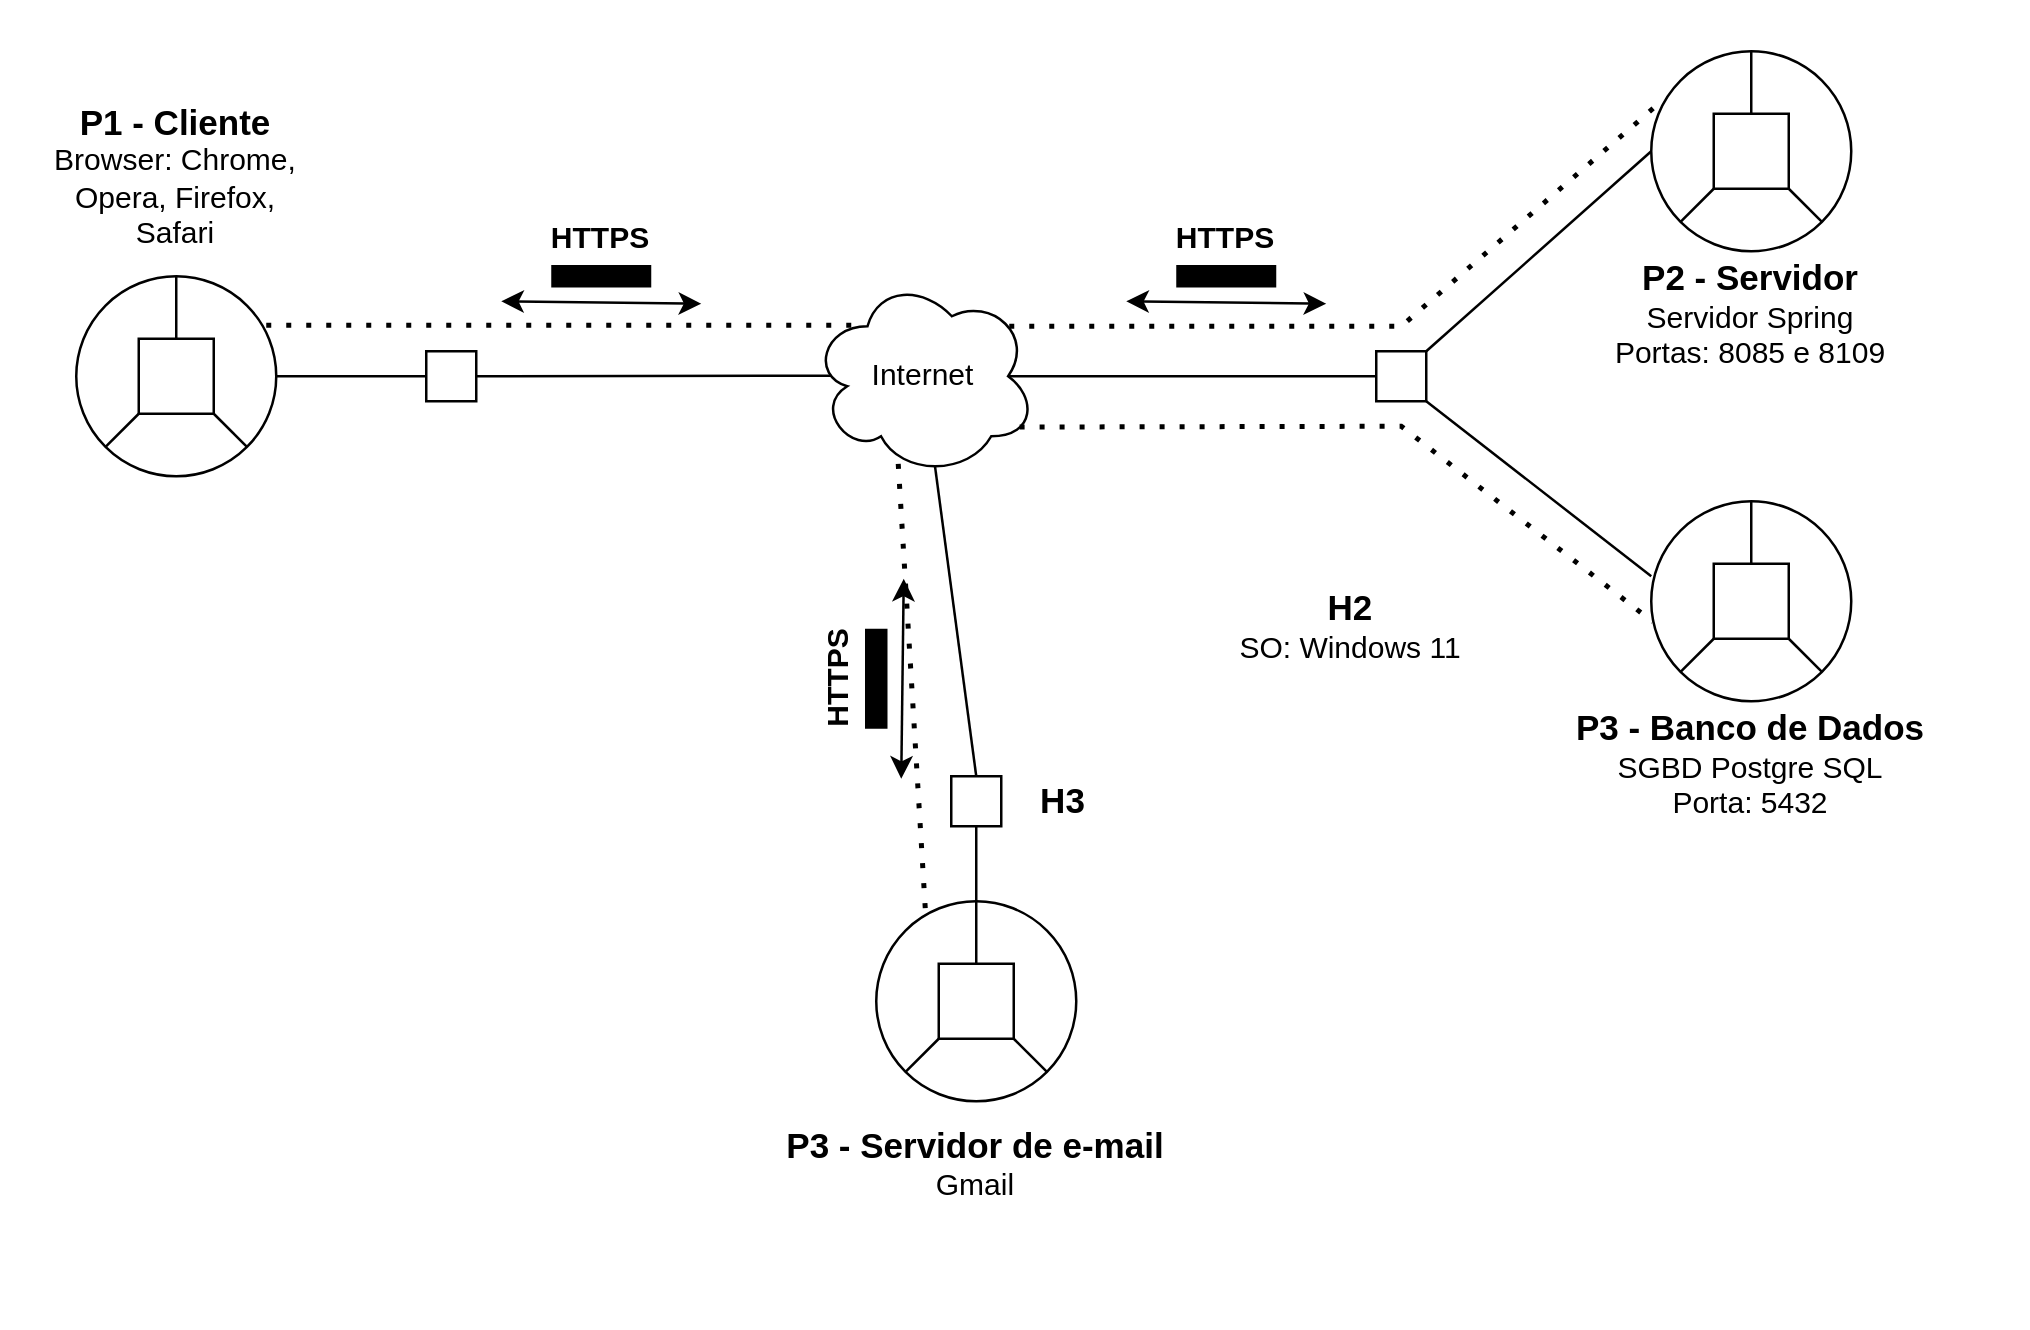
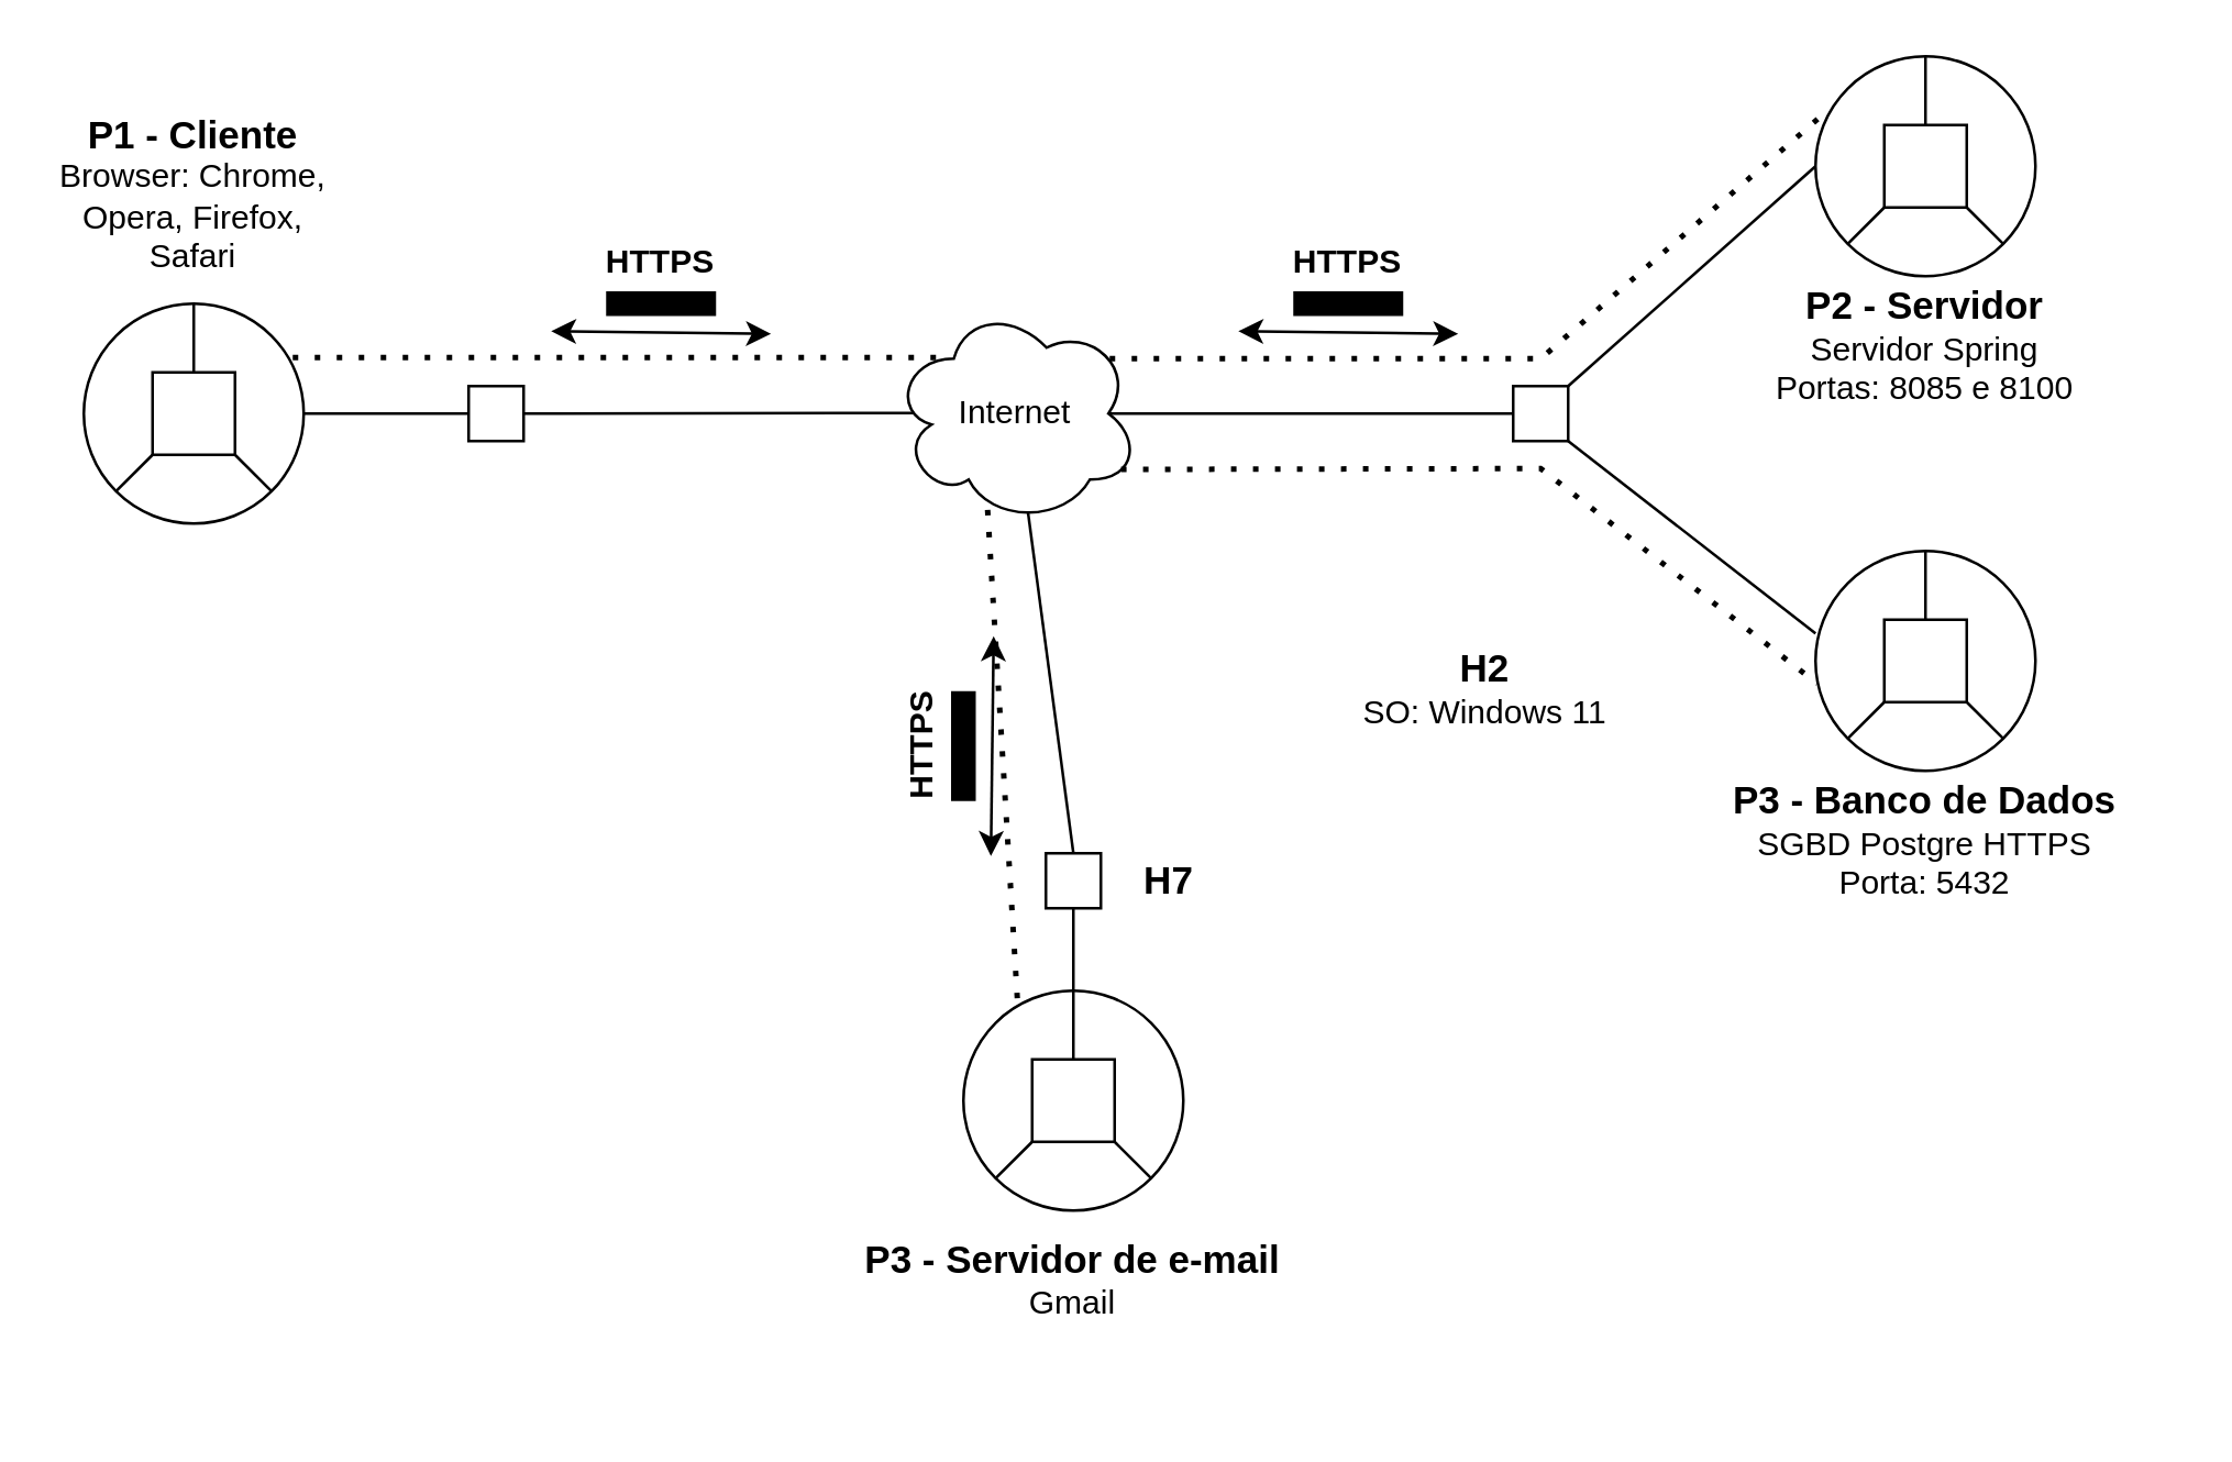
- <mxCell id="38" value="&lt;b&gt;&lt;font style=&quot;font-size: 14px;&quot;&gt;P2 - Servidor&lt;/font&gt;&lt;/b&gt;&lt;br&gt;Servidor Spring&lt;br&gt;Portas: 8085 e 8109" style="text;html=1;strokeColor=none;fillColor=none;align=center;verticalAlign=middle;whiteSpace=wrap;rounded=0;" parent="1" vertex="1"><mxGeometry x="630" y="90" width="140" height="70" as="geometry" /></mxCell>
+ <mxCell id="38" value="&lt;b&gt;&lt;font style=&quot;font-size: 14px;&quot;&gt;P2 - Servidor&lt;/font&gt;&lt;/b&gt;&lt;br&gt;Servidor Spring&lt;br&gt;Portas: 8085 e 8100" style="text;html=1;strokeColor=none;fillColor=none;align=center;verticalAlign=middle;whiteSpace=wrap;rounded=0;" parent="1" vertex="1"><mxGeometry x="630" y="90" width="140" height="70" as="geometry" /></mxCell>
- <mxCell id="42" value="&lt;b&gt;&lt;font style=&quot;font-size: 14px;&quot;&gt;P3 - Banco de Dados&lt;/font&gt;&lt;/b&gt;&lt;br&gt;SGBD Postgre SQL&lt;br&gt;Porta: 5432" style="text;html=1;strokeColor=none;fillColor=none;align=center;verticalAlign=middle;whiteSpace=wrap;rounded=0;" vertex="1" parent="1"><mxGeometry x="610" y="270" width="180" height="70" as="geometry" /></mxCell>
+ <mxCell id="42" value="&lt;b&gt;&lt;font style=&quot;font-size: 14px;&quot;&gt;P3 - Banco de Dados&lt;/font&gt;&lt;/b&gt;&lt;br&gt;SGBD Postgre HTTPS&lt;br&gt;Porta: 5432" style="text;html=1;strokeColor=none;fillColor=none;align=center;verticalAlign=middle;whiteSpace=wrap;rounded=0;" vertex="1" parent="1"><mxGeometry x="610" y="270" width="180" height="70" as="geometry" /></mxCell>
- <mxCell id="41" value="&lt;b&gt;&lt;font style=&quot;font-size: 14px;&quot;&gt;H3&lt;/font&gt;&lt;/b&gt;" style="text;html=1;strokeColor=none;fillColor=none;align=center;verticalAlign=middle;whiteSpace=wrap;rounded=0;" parent="1" vertex="1"><mxGeometry x="370" y="305" width="110" height="30" as="geometry" /></mxCell>
+ <mxCell id="41" value="&lt;b&gt;&lt;font style=&quot;font-size: 14px;&quot;&gt;H7&lt;/font&gt;&lt;/b&gt;" style="text;html=1;strokeColor=none;fillColor=none;align=center;verticalAlign=middle;whiteSpace=wrap;rounded=0;" parent="1" vertex="1"><mxGeometry x="370" y="305" width="110" height="30" as="geometry" /></mxCell>
